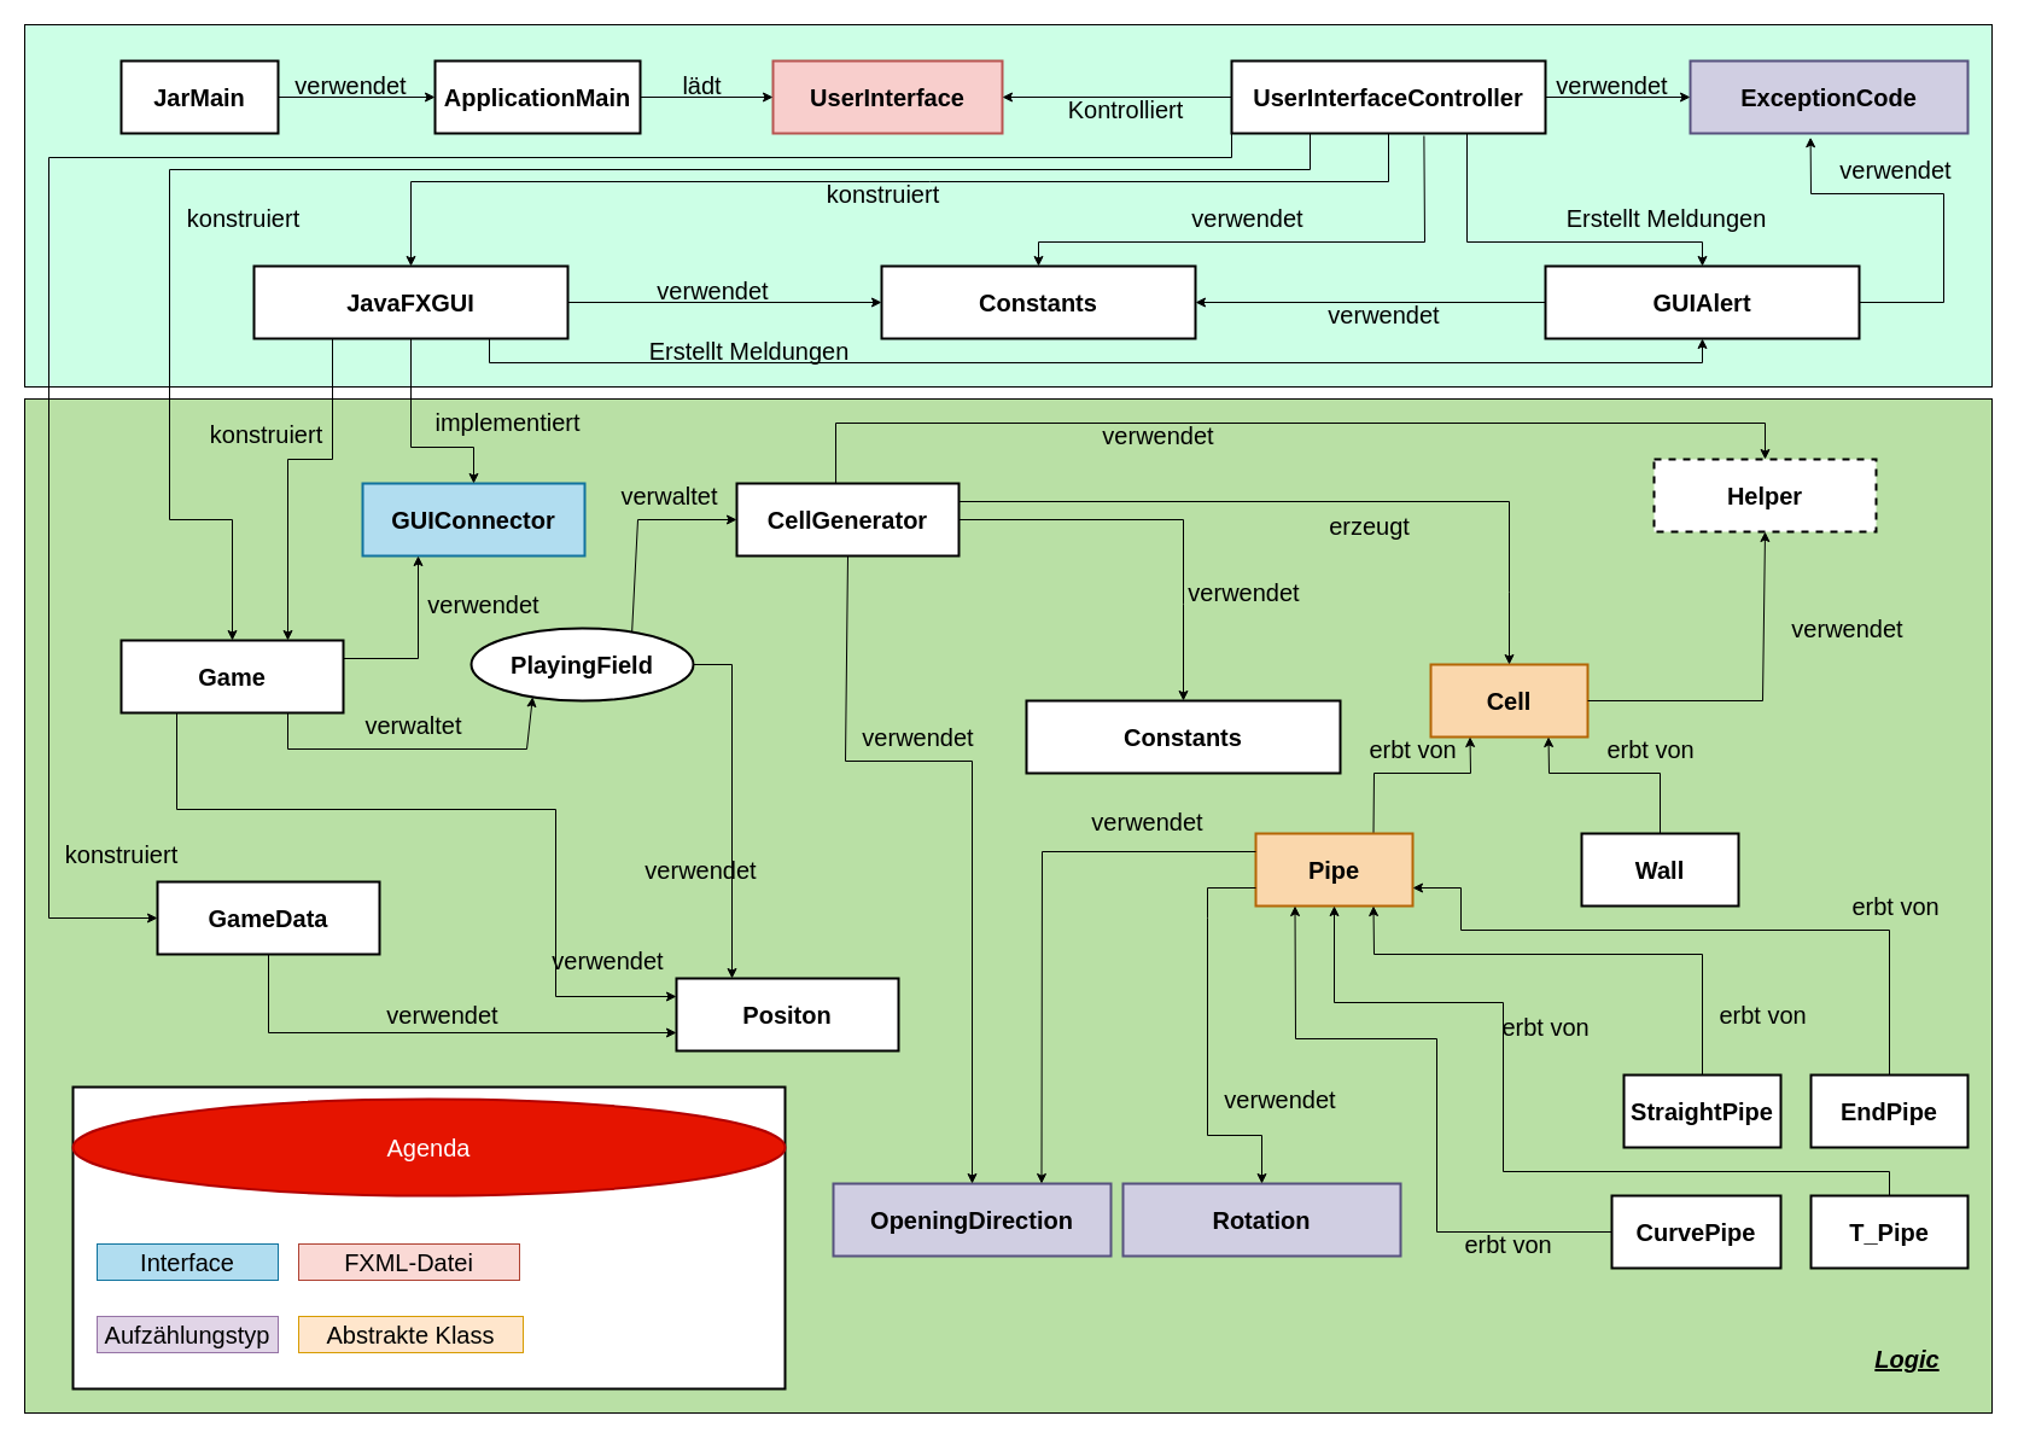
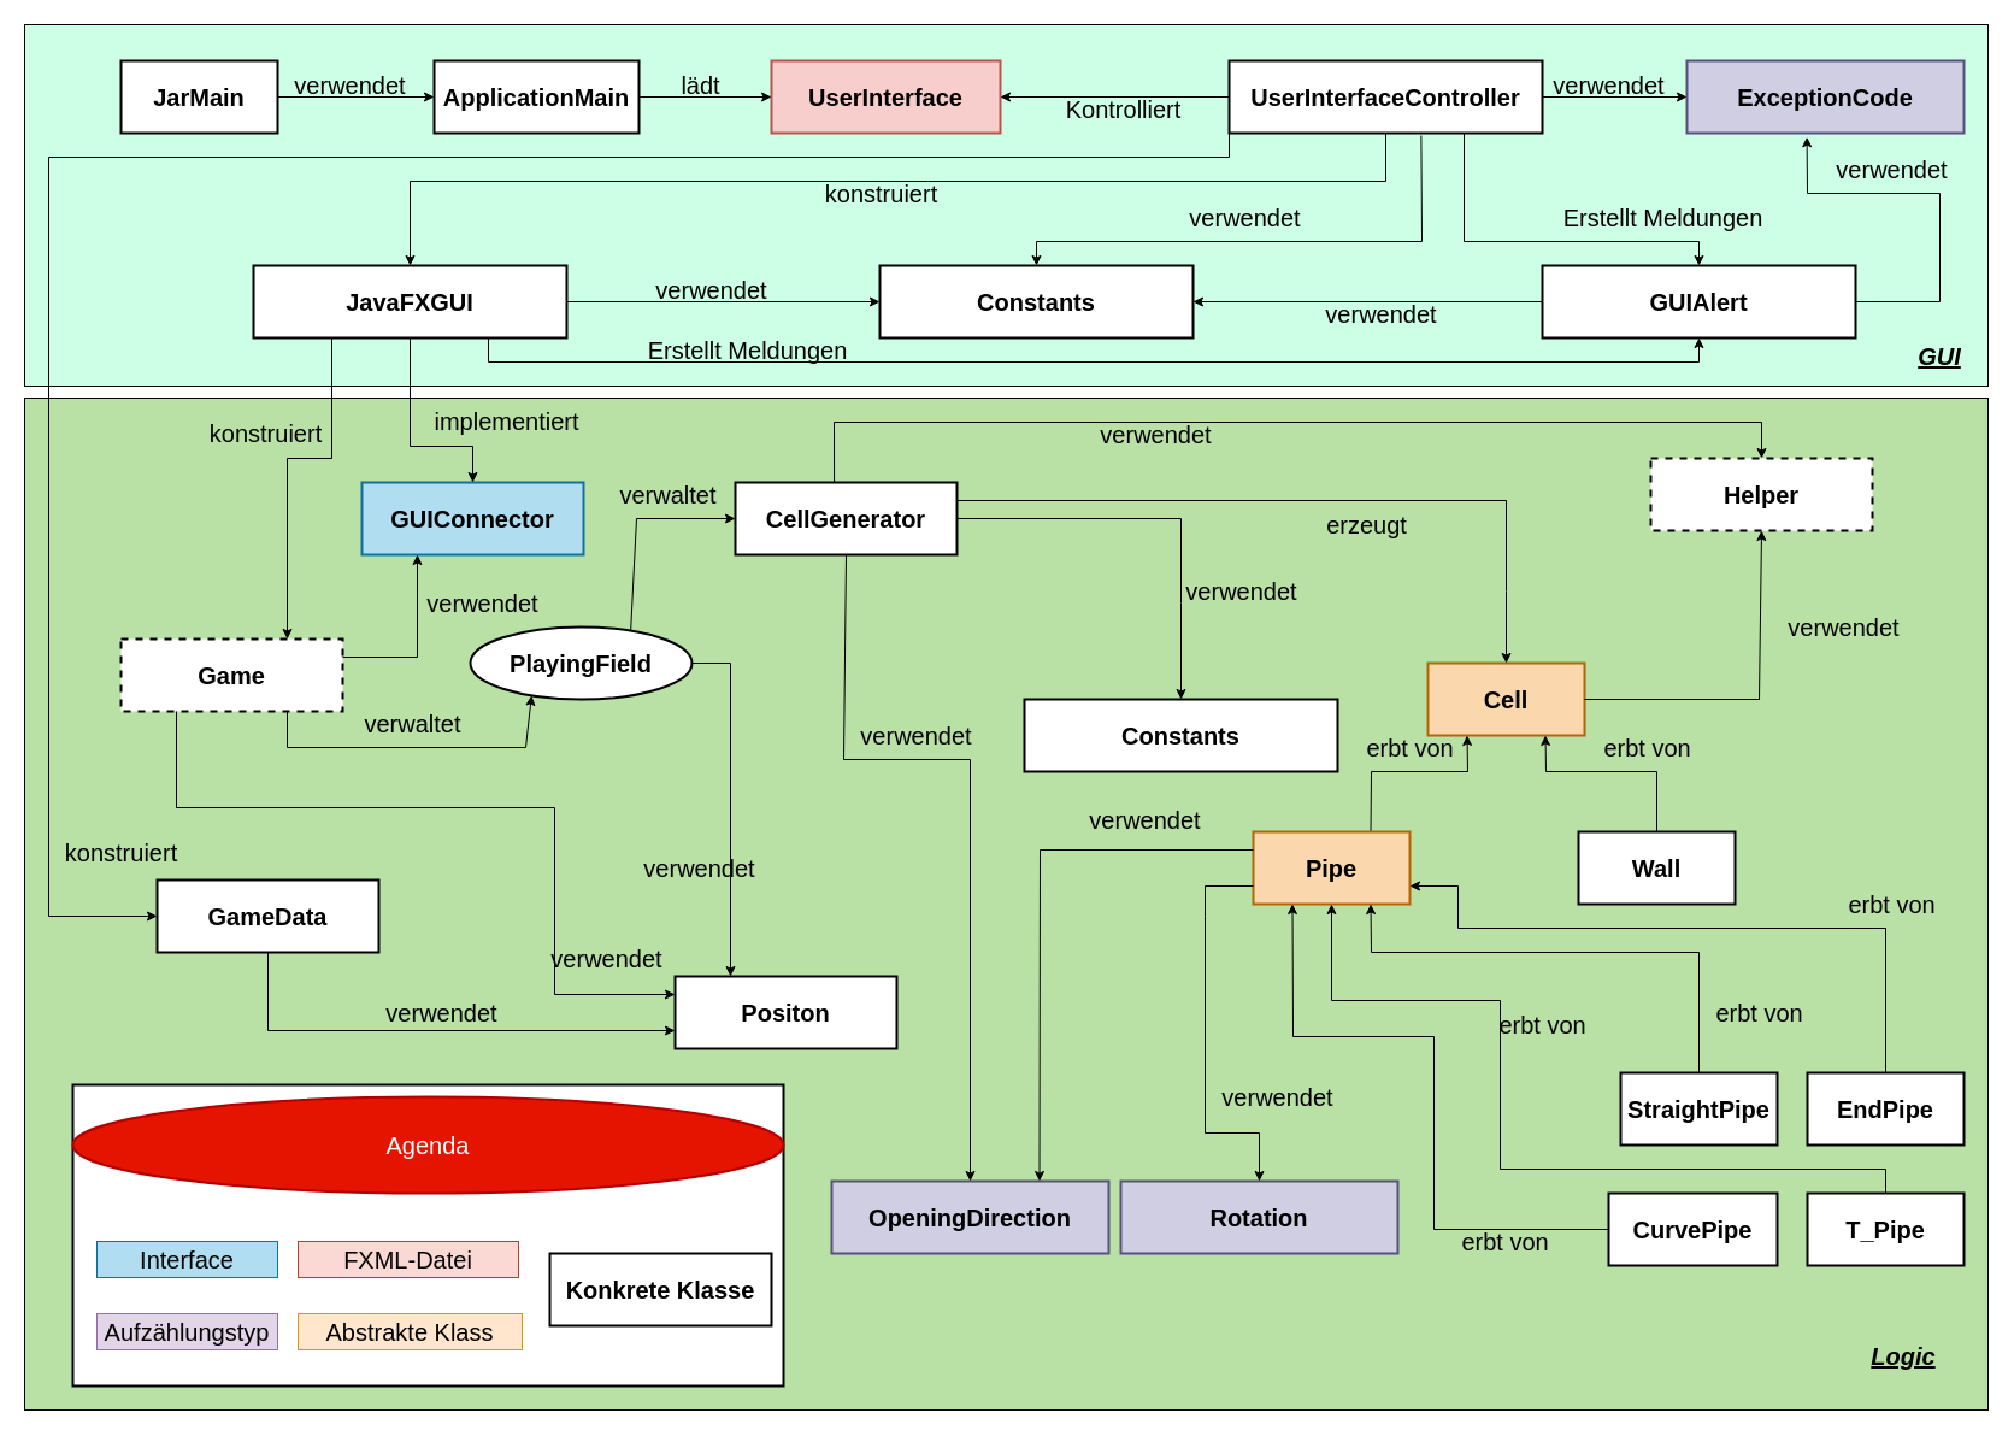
- <mxCell id="50" value="konstruiert" style="endArrow=classic;html=1;rounded=0;fontSize=20;fontColor=#000000;exitX=0.25;exitY=1;exitDx=0;exitDy=0;labelBackgroundColor=none;entryX=0.5;entryY=0;entryDx=0;entryDy=0;" parent="1" source="9" target="49" edge="1"><mxGeometry x="0.289" y="40" width="50" height="50" relative="1" as="geometry"><mxPoint x="1160" y="120" as="sourcePoint" /><mxPoint x="350" y="230" as="targetPoint" /><mxPoint x="-1" as="offset" /><Array as="points"><mxPoint x="1085" y="140" /><mxPoint x="140" y="140" /><mxPoint x="140" y="430" /><mxPoint x="192" y="430" /></Array></mxGeometry></mxCell>
+ <mxCell id="69" value="&lt;b&gt;&lt;i&gt;&lt;u&gt;GUI&lt;/u&gt;&lt;/i&gt;&lt;/b&gt;" style="text;html=1;strokeColor=none;fillColor=none;align=center;verticalAlign=middle;whiteSpace=wrap;rounded=0;fontSize=20;fontColor=#000000;" parent="1" vertex="1"><mxGeometry x="1580" y="280" width="60" height="30" as="geometry" /></mxCell>
- <mxCell id="49" value="&lt;b&gt;&lt;font style=&quot;font-size: 20px;&quot;&gt;Game&lt;/font&gt;&lt;/b&gt;" style="rounded=0;whiteSpace=wrap;html=1;fillColor=#FFFFFF;strokeWidth=2;" parent="1" vertex="1"><mxGeometry x="100" y="530" width="184" height="60" as="geometry" /></mxCell>
+ <mxCell id="49" value="&lt;b&gt;&lt;font style=&quot;font-size: 20px;&quot;&gt;Game&lt;/font&gt;&lt;/b&gt;" style="rounded=0;whiteSpace=wrap;html=1;fillColor=#FFFFFF;strokeWidth=2;dashed=1;" parent="1" vertex="1"><mxGeometry x="100" y="530" width="184" height="60" as="geometry" /></mxCell>
+ <mxCell id="62" value="&lt;b&gt;&lt;font style=&quot;font-size: 20px;&quot;&gt;Konkrete Klasse&lt;/font&gt;&lt;/b&gt;" style="rounded=0;whiteSpace=wrap;html=1;fillColor=#FFFFFF;strokeWidth=2;" parent="1" vertex="1"><mxGeometry x="456" y="1040" width="184" height="60" as="geometry" /></mxCell>
